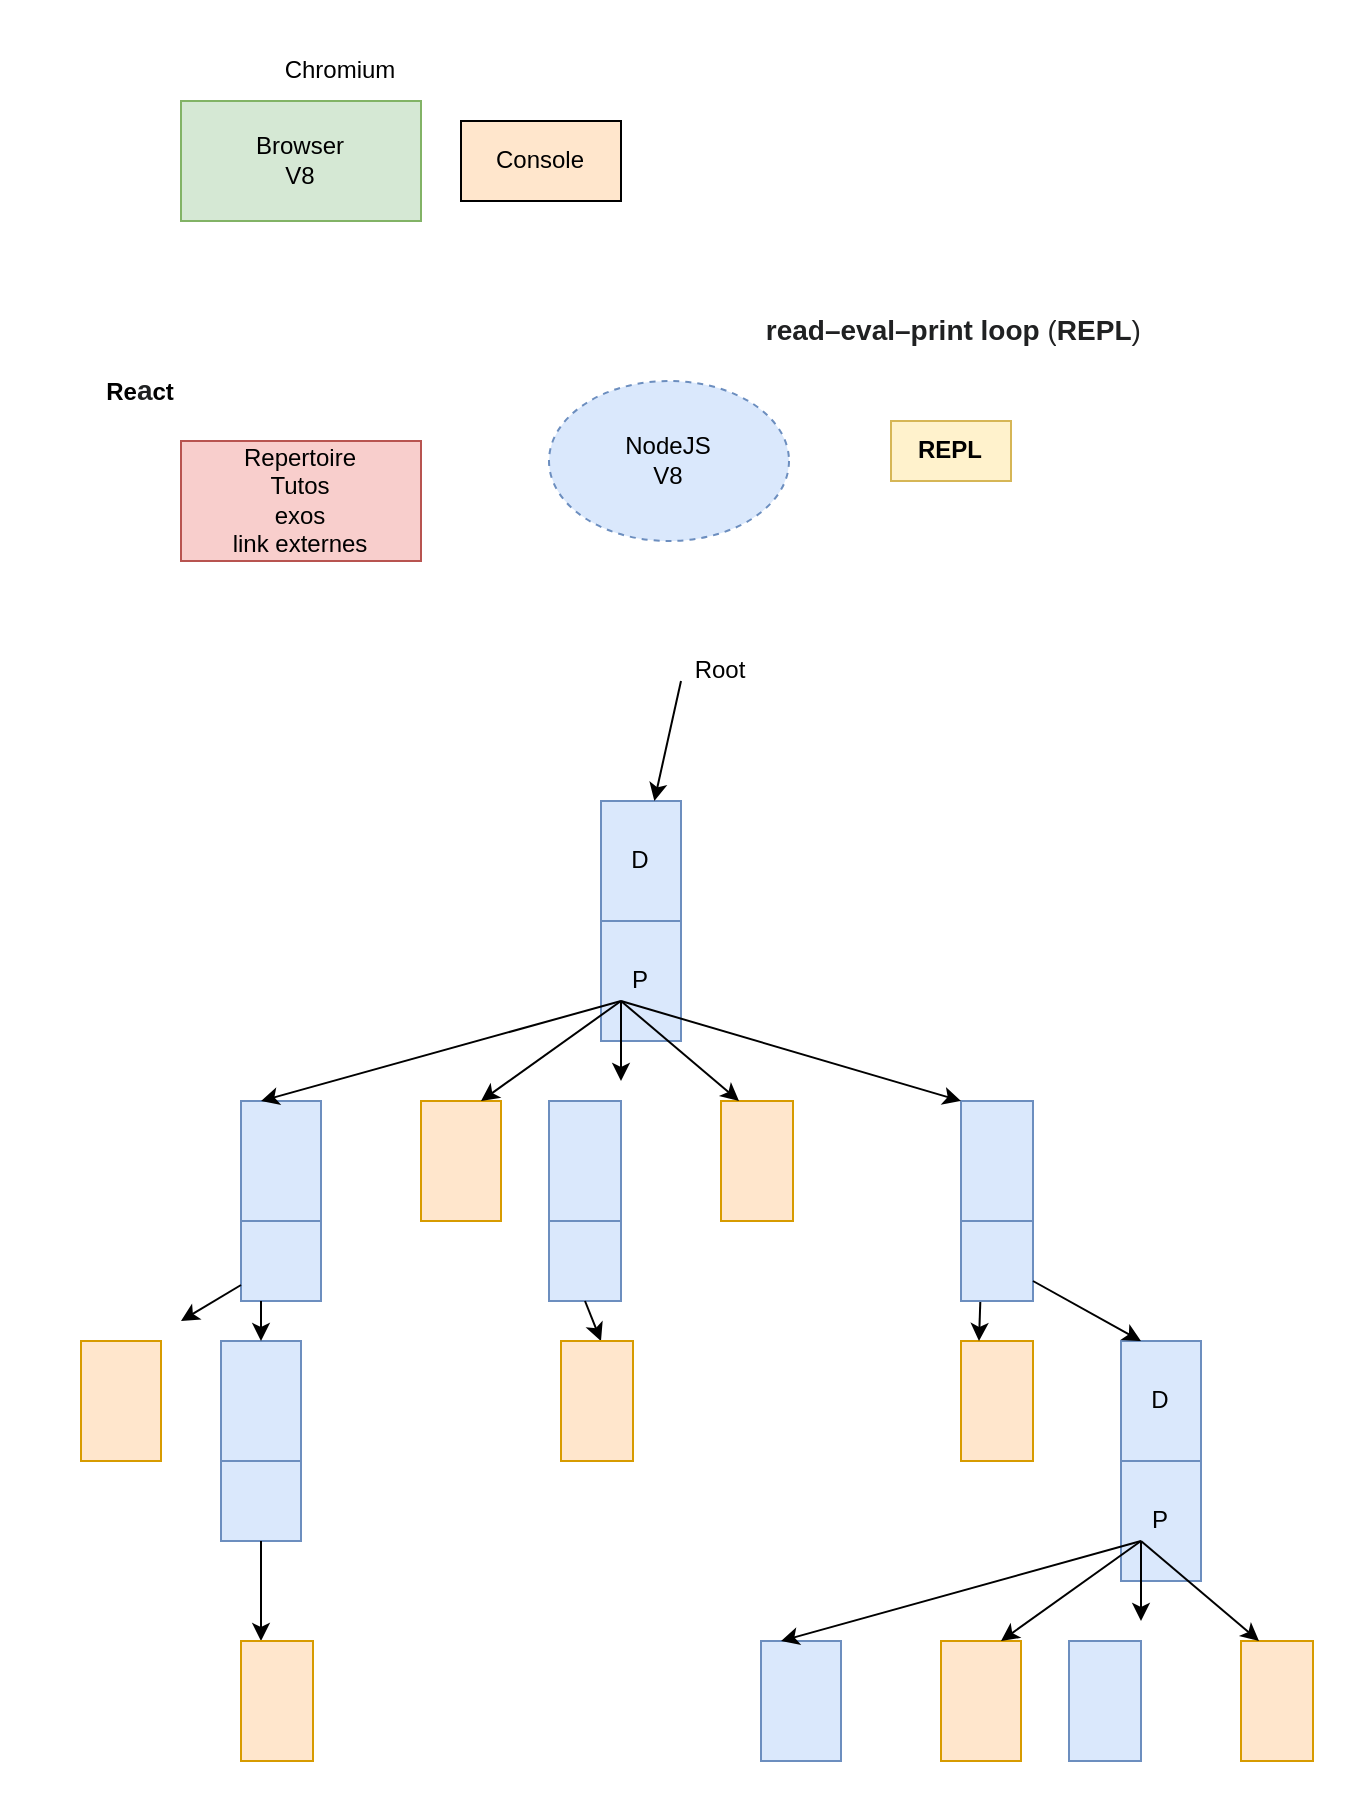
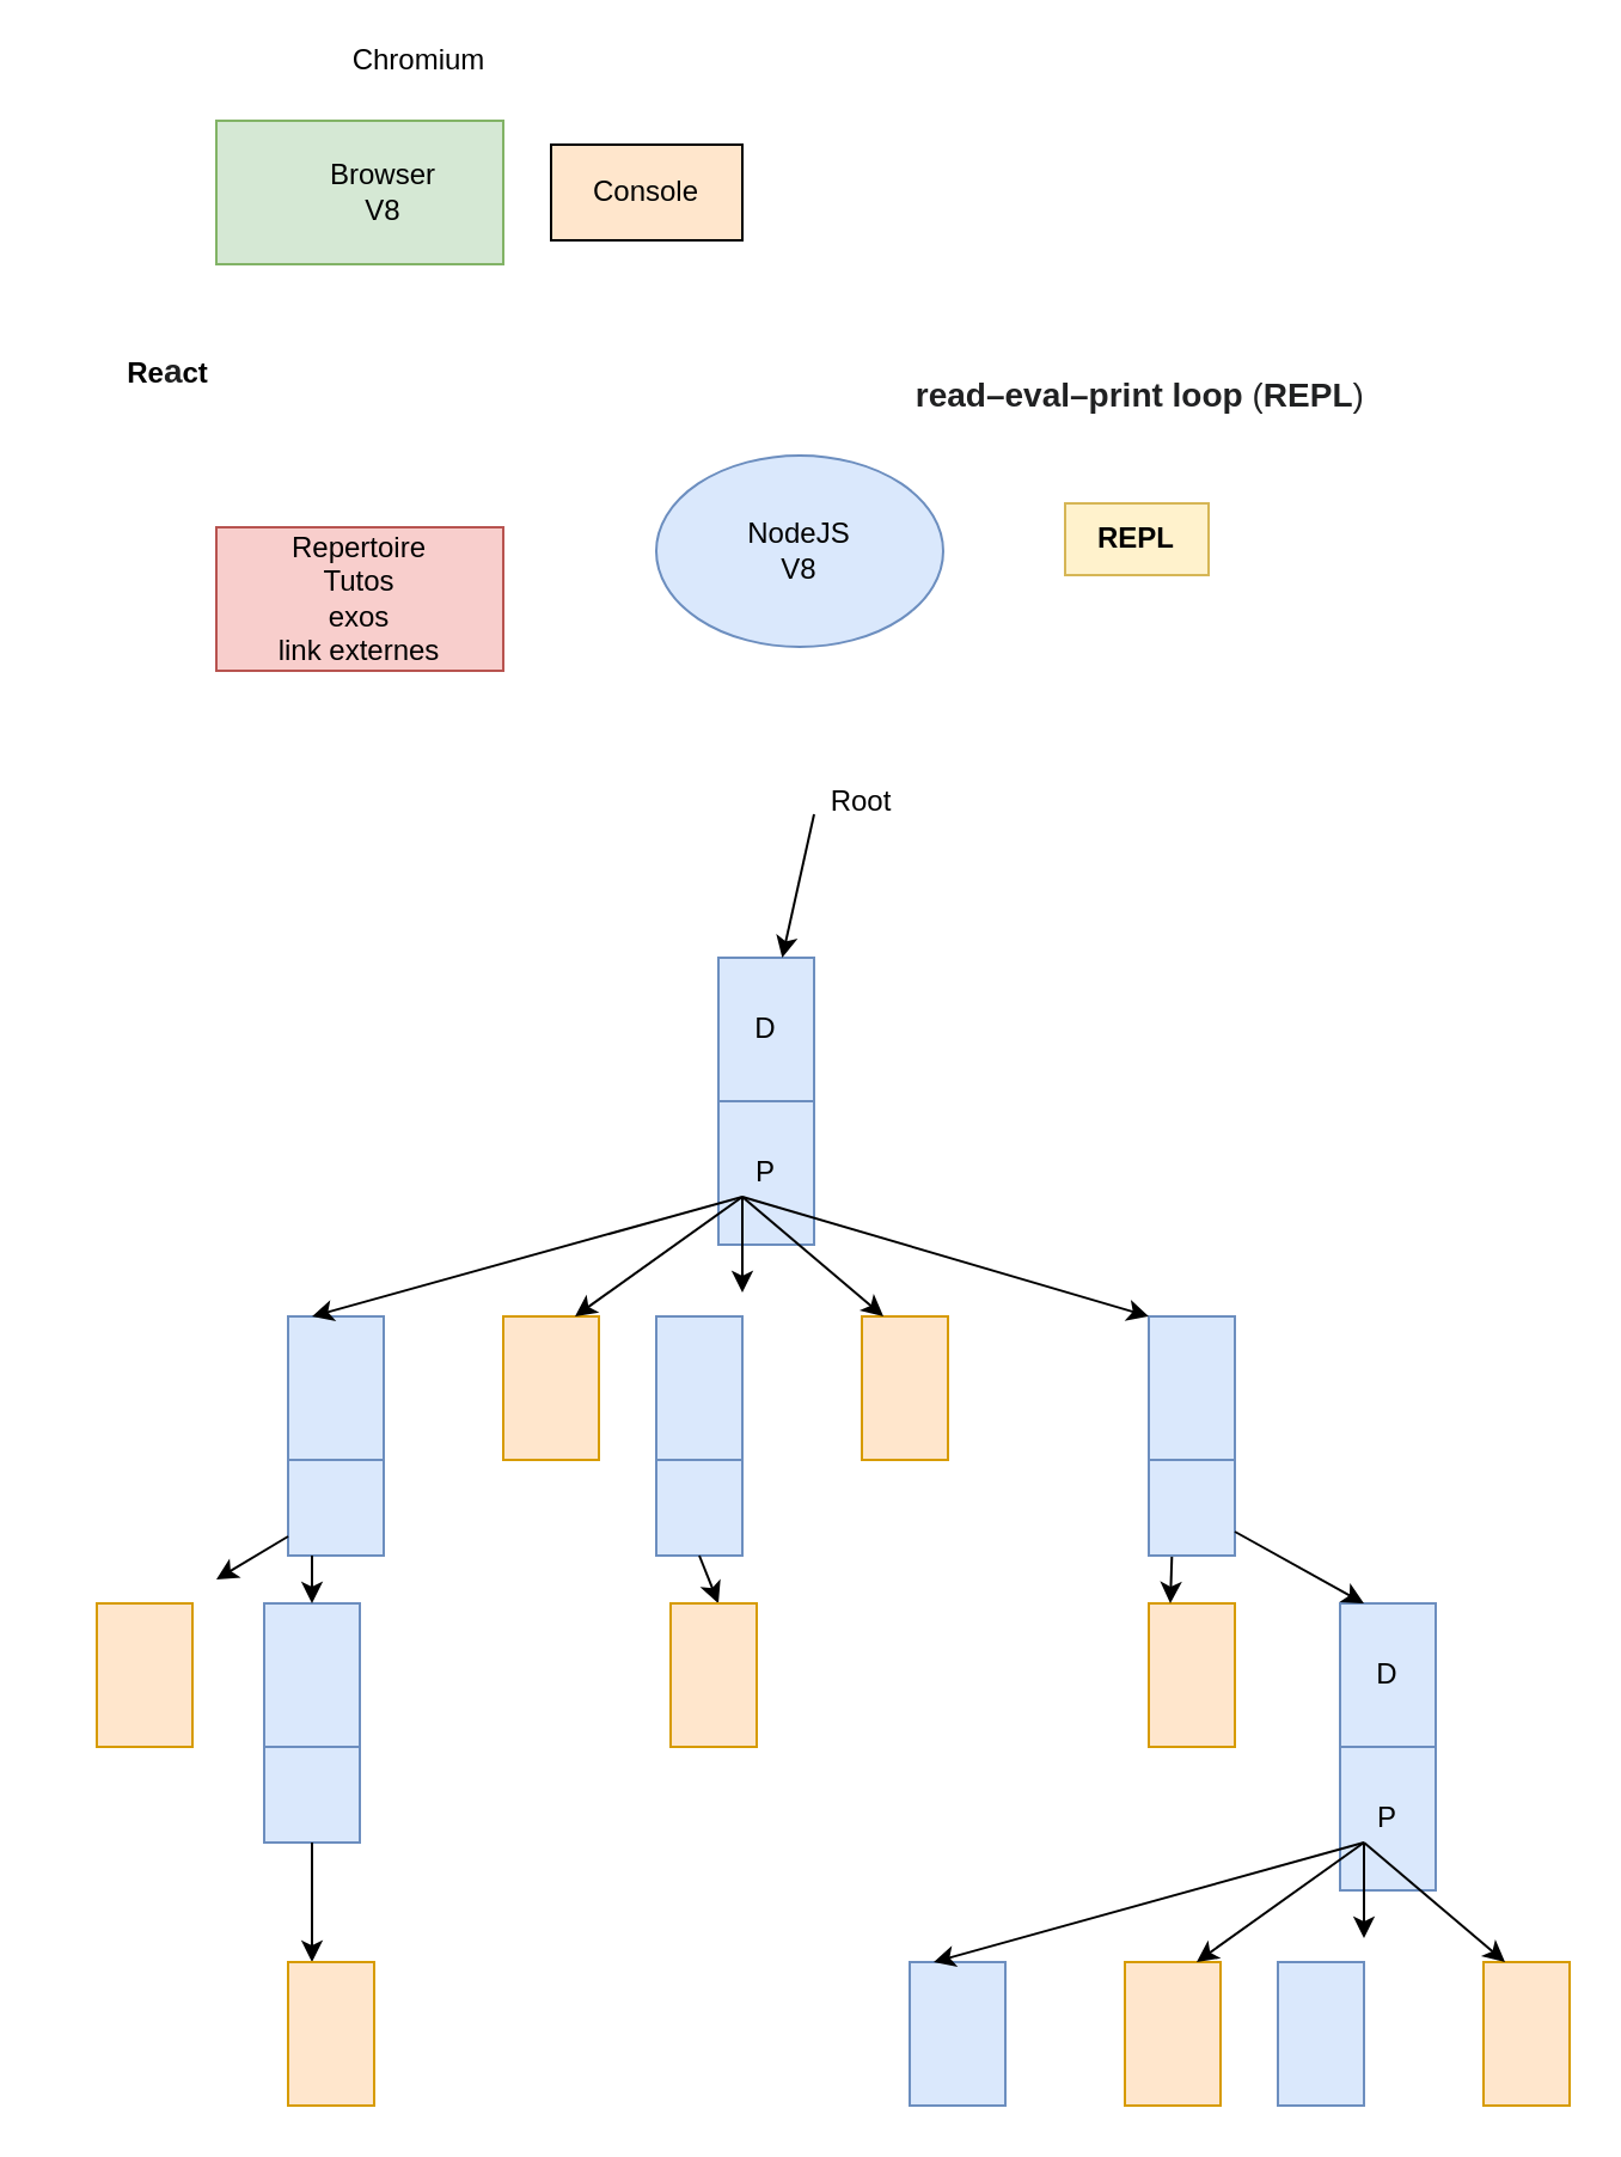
- <mxCell id="7" value="Chromium" style="text;html=1;strokeColor=none;fillColor=none;align=center;verticalAlign=middle;whiteSpace=wrap;rounded=0;" parent="1" vertex="1"><mxGeometry x="120" y="20" width="100" height="30" as="geometry" /></mxCell>
+ <mxCell id="7" value="Chromium" style="text;html=1;strokeColor=none;fillColor=none;align=center;verticalAlign=middle;whiteSpace=wrap;rounded=0;" parent="1" vertex="1"><mxGeometry x="125" y="10" width="100" height="30" as="geometry" /></mxCell>
- <mxCell id="4" value="Browser&lt;br&gt;V8" style="text;html=1;strokeColor=none;fillColor=none;align=center;verticalAlign=middle;whiteSpace=wrap;rounded=0;" parent="1" vertex="1"><mxGeometry x="120" y="65" width="60" height="30" as="geometry" /></mxCell>
+ <mxCell id="4" value="Browser&lt;br&gt;V8" style="text;html=1;strokeColor=none;fillColor=none;align=center;verticalAlign=middle;whiteSpace=wrap;rounded=0;" parent="1" vertex="1"><mxGeometry x="130" y="65" width="60" height="30" as="geometry" /></mxCell>
- <mxCell id="10" value="&lt;b&gt;Re&lt;span style=&quot;border-color: var(--border-color); color: rgb(32, 33, 34); font-family: sans-serif; font-size: 14px; text-align: start; background-color: rgb(255, 255, 255);&quot;&gt;a&lt;/span&gt;ct&lt;/b&gt;" style="text;html=1;strokeColor=none;fillColor=none;align=center;verticalAlign=middle;whiteSpace=wrap;rounded=0;" parent="1" vertex="1"><mxGeometry x="20" y="180" width="100" height="30" as="geometry" /></mxCell>
+ <mxCell id="10" value="&lt;b&gt;Re&lt;span style=&quot;border-color: var(--border-color); color: rgb(32, 33, 34); font-family: sans-serif; font-size: 14px; text-align: start; background-color: rgb(255, 255, 255);&quot;&gt;a&lt;/span&gt;ct&lt;/b&gt;" style="text;html=1;strokeColor=none;fillColor=none;align=center;verticalAlign=middle;whiteSpace=wrap;rounded=0;" parent="1" vertex="1"><mxGeometry x="20" y="140" width="100" height="30" as="geometry" /></mxCell>
- <mxCell id="3" value="NodeJS&lt;br&gt;V8" style="ellipse;whiteSpace=wrap;html=1;fillColor=#dae8fc;strokeColor=#6c8ebf;dashed=1;" parent="1" vertex="1"><mxGeometry x="274" y="190" width="120" height="80" as="geometry" /></mxCell>
+ <mxCell id="3" value="NodeJS&lt;br&gt;V8" style="ellipse;whiteSpace=wrap;html=1;fillColor=#dae8fc;strokeColor=#6c8ebf;" parent="1" vertex="1"><mxGeometry x="274" y="190" width="120" height="80" as="geometry" /></mxCell>
